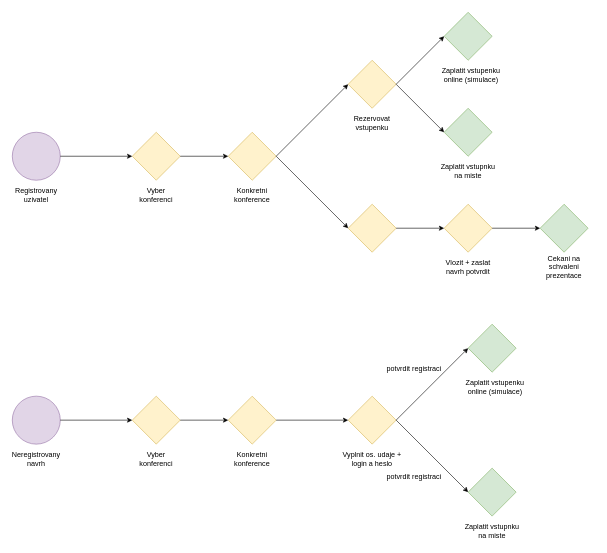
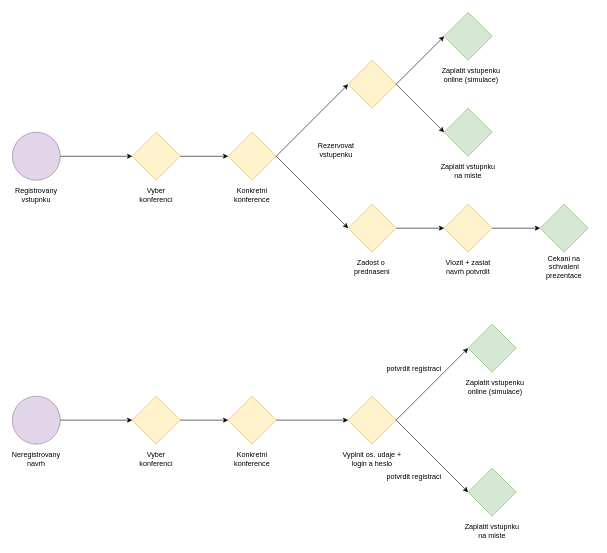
- <mxCell id="11" value="Rezervovat&lt;div&gt;vstupenku&lt;/div&gt;" style="text;html=1;align=center;verticalAlign=middle;whiteSpace=wrap;rounded=0;" vertex="1" parent="1"><mxGeometry x="590" y="190" width="60" height="30" as="geometry" /></mxCell>
+ <mxCell id="11" value="Rezervovat&lt;div&gt;vstupenku&lt;/div&gt;" style="text;html=1;align=center;verticalAlign=middle;whiteSpace=wrap;rounded=0;" vertex="1" parent="1"><mxGeometry x="530" y="235" width="60" height="30" as="geometry" /></mxCell>
- <mxCell id="3" value="Registrovany&lt;div&gt;uzivatel&lt;/div&gt;" style="text;html=1;align=center;verticalAlign=middle;whiteSpace=wrap;rounded=0;" vertex="1" parent="1"><mxGeometry x="30" y="310" width="60" height="30" as="geometry" /></mxCell>
+ <mxCell id="3" value="Registrovany&lt;div&gt;vstupnku&lt;/div&gt;" style="text;html=1;align=center;verticalAlign=middle;whiteSpace=wrap;rounded=0;" vertex="1" parent="1"><mxGeometry x="30" y="310" width="60" height="30" as="geometry" /></mxCell>
+ <mxCell id="13" value="Zadost o&amp;nbsp;&lt;div&gt;prednaseni&lt;/div&gt;" style="text;html=1;align=center;verticalAlign=middle;whiteSpace=wrap;rounded=0;" vertex="1" parent="1"><mxGeometry x="590" y="430" width="60" height="30" as="geometry" /></mxCell>
